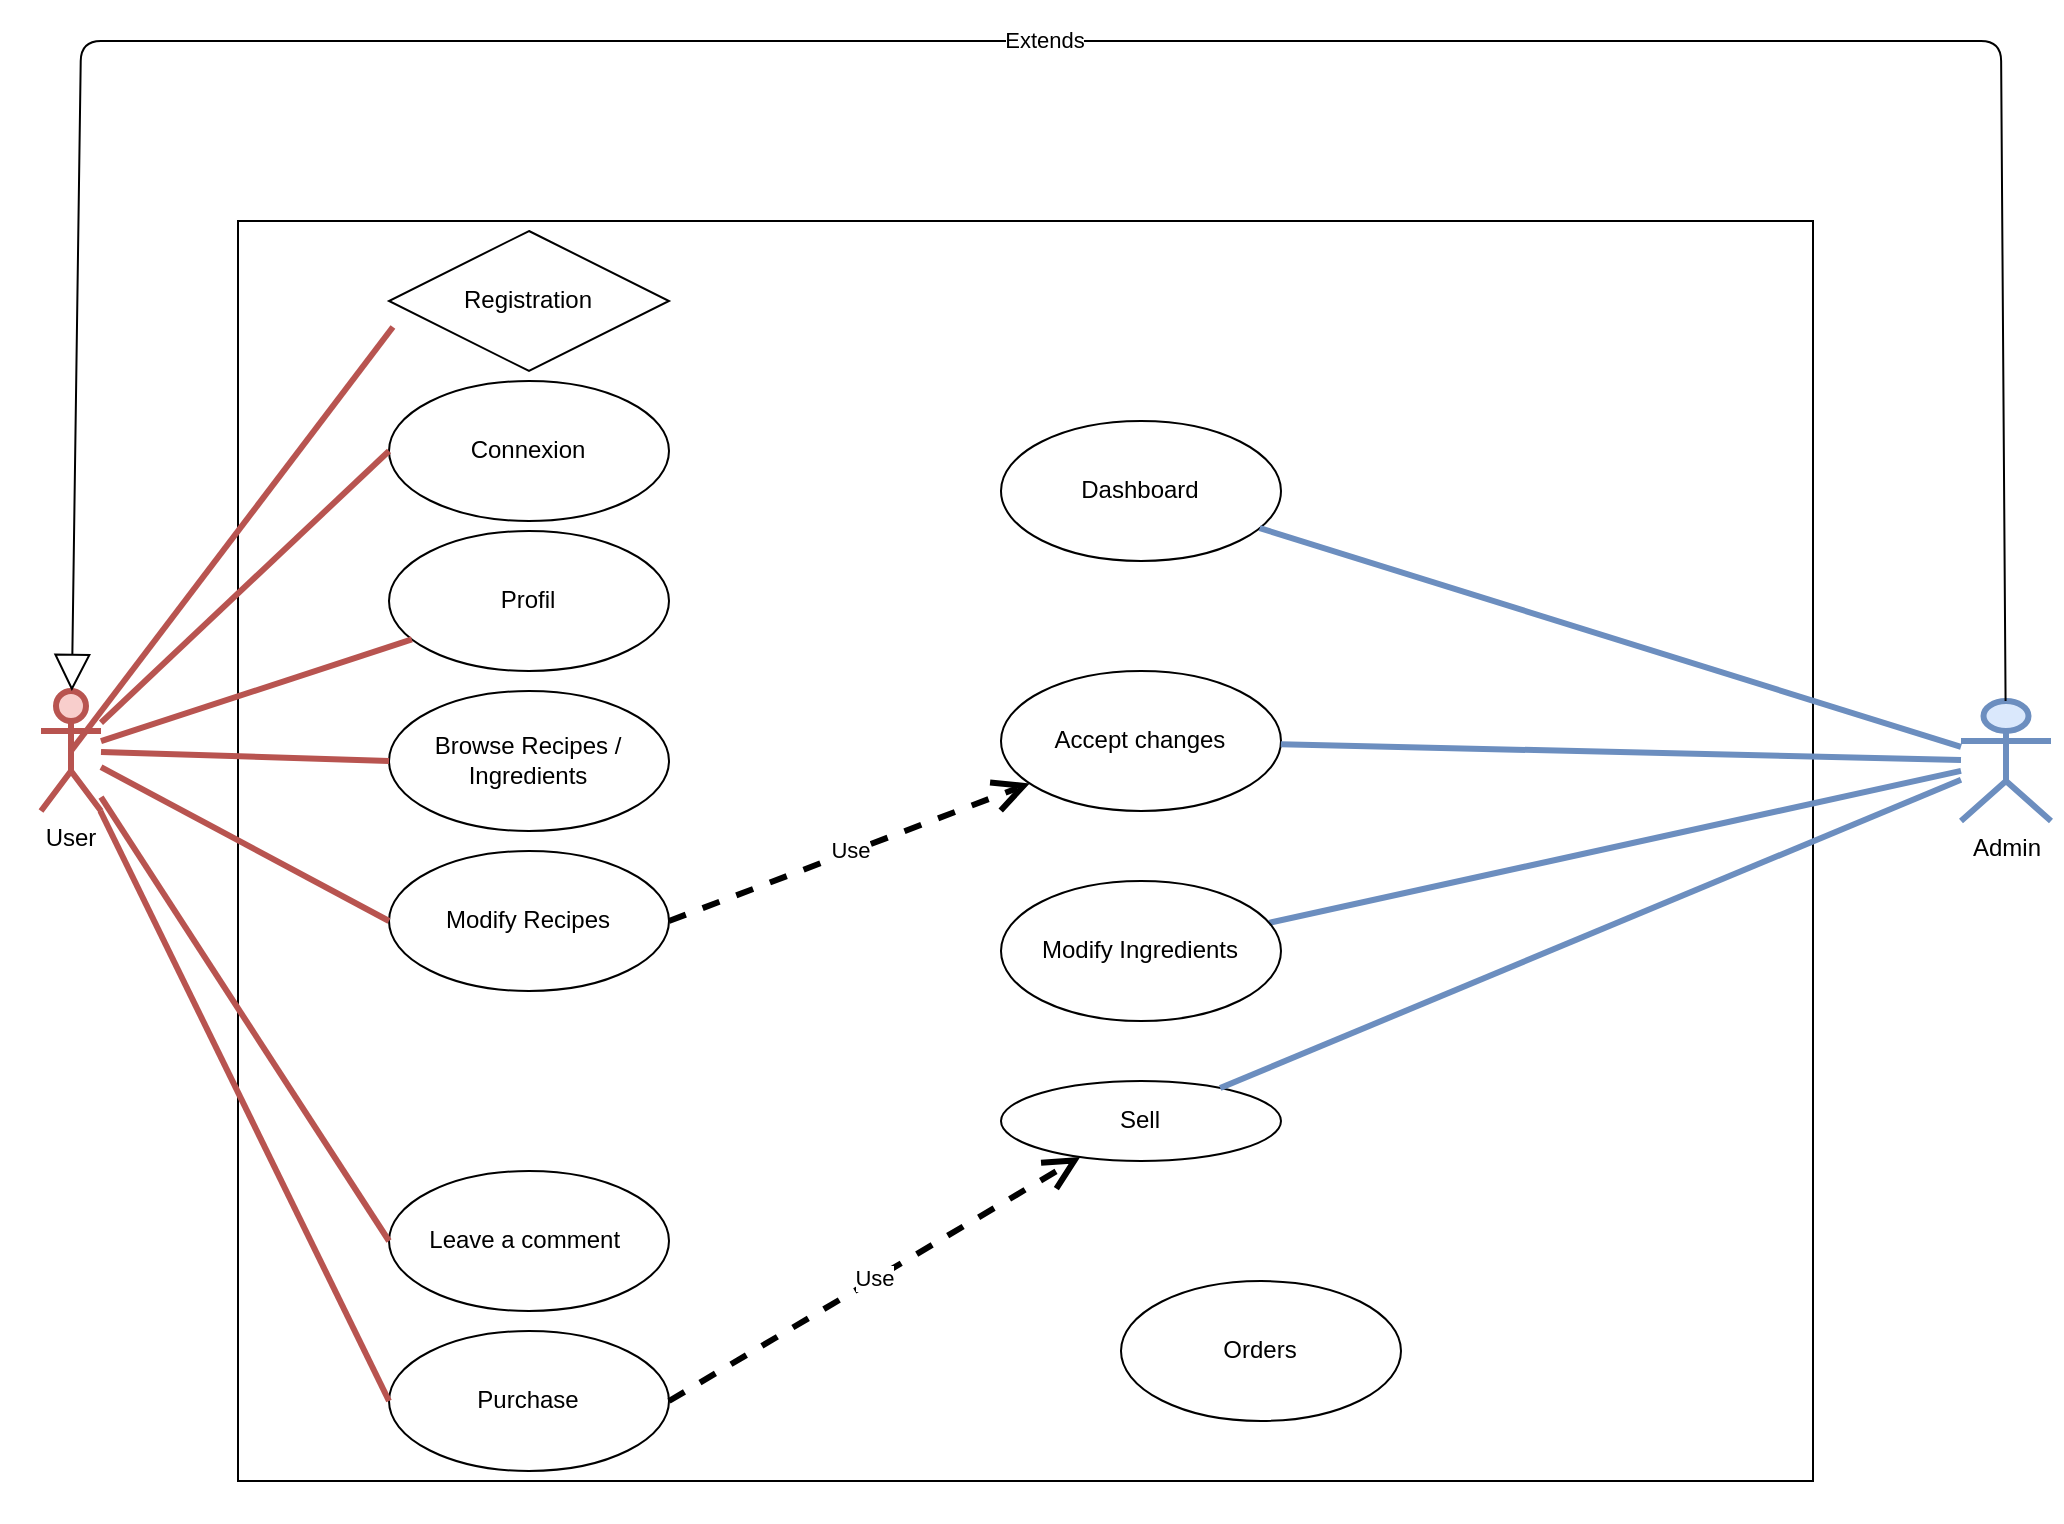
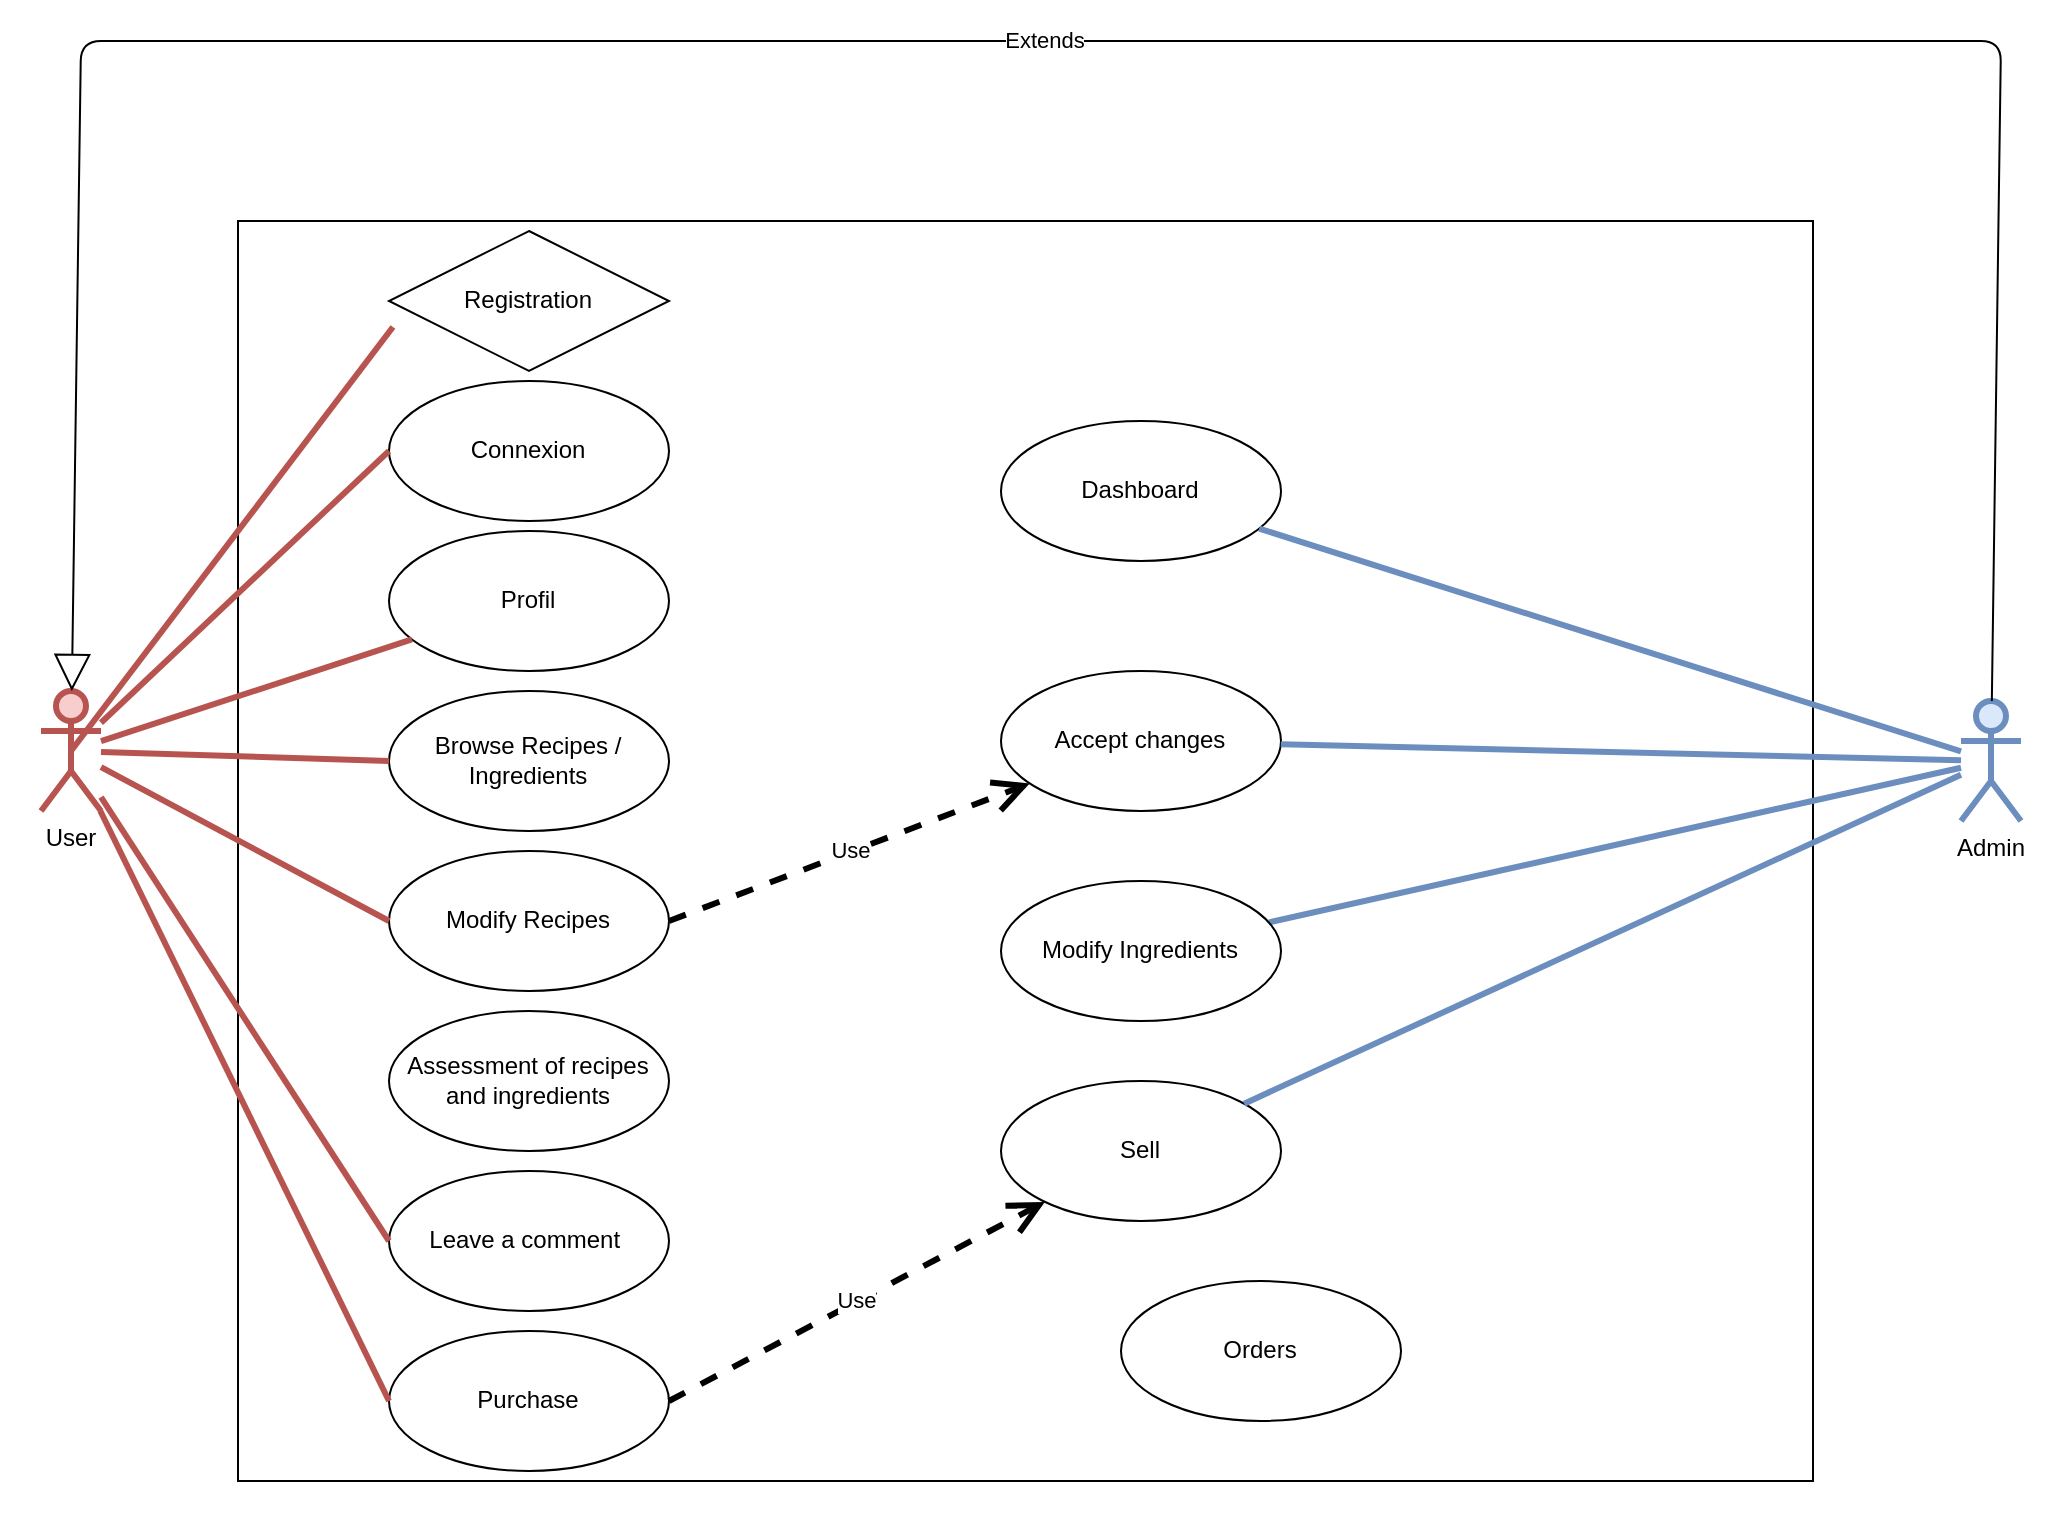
- <mxCell id="4" value="Admin" style="shape=umlActor;verticalLabelPosition=bottom;verticalAlign=top;html=1;outlineConnect=0;fillColor=#dae8fc;strokeColor=#6c8ebf;strokeWidth=3;" parent="1" vertex="1"><mxGeometry x="980" y="350" width="45" height="60" as="geometry" /></mxCell>
+ <mxCell id="4" value="Admin" style="shape=umlActor;verticalLabelPosition=bottom;verticalAlign=top;html=1;outlineConnect=0;fillColor=#dae8fc;strokeColor=#6c8ebf;strokeWidth=3;" parent="1" vertex="1"><mxGeometry x="980" y="350" width="30" height="60" as="geometry" /></mxCell>
+ <mxCell id="20" value="Assessment of recipes and ingredients " style="ellipse;whiteSpace=wrap;html=1;fillColor=none;" parent="1" vertex="1"><mxGeometry x="194" y="505" width="140" height="70" as="geometry" /></mxCell>
- <mxCell id="8" value="Sell" style="ellipse;whiteSpace=wrap;html=1;fillColor=none;" parent="1" vertex="1"><mxGeometry x="500" y="540" width="140" height="40" as="geometry" /></mxCell>
+ <mxCell id="8" value="Sell" style="ellipse;whiteSpace=wrap;html=1;fillColor=none;" parent="1" vertex="1"><mxGeometry x="500" y="540" width="140" height="70" as="geometry" /></mxCell>
